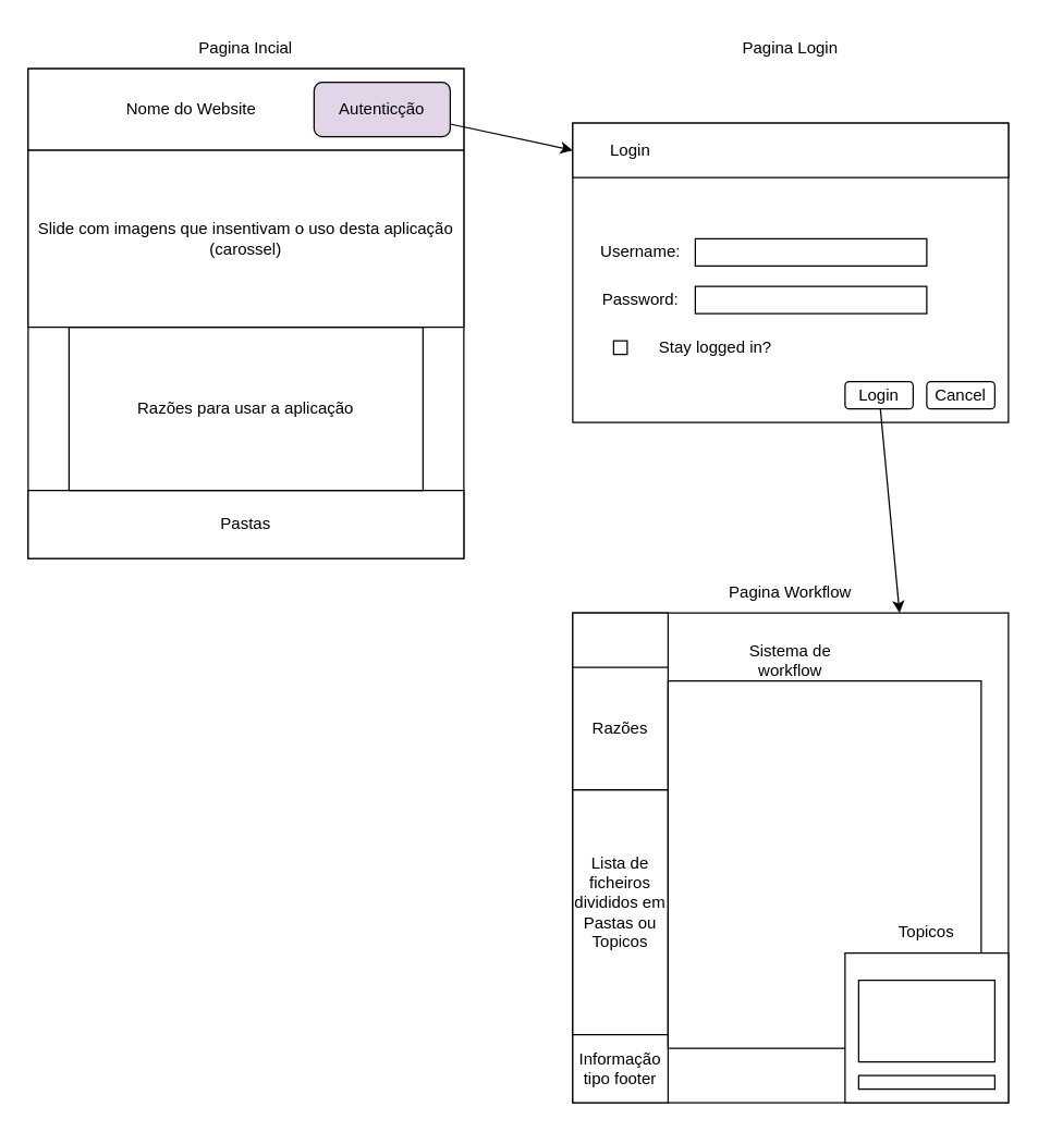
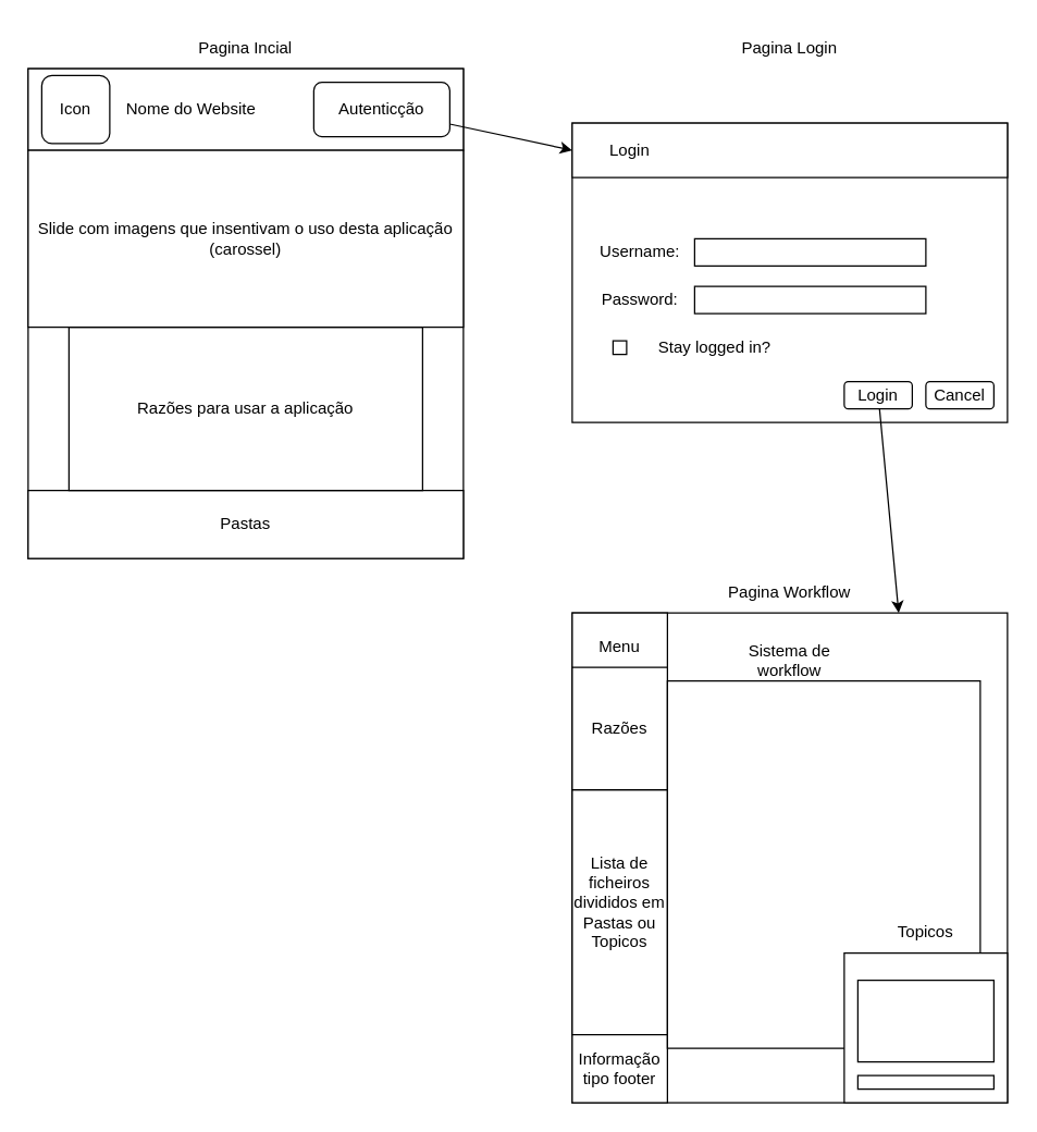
+ <mxCell id="38" value="Icon" style="rounded=1;whiteSpace=wrap;html=1;" vertex="1" parent="1"><mxGeometry x="30" y="55" width="50" height="50" as="geometry" /></mxCell>
- <mxCell id="7" value="Autenticção" style="rounded=1;whiteSpace=wrap;html=1;fillColor=#e1d5e7;" vertex="1" parent="1"><mxGeometry x="230" y="60" width="100" height="40" as="geometry" /></mxCell>
+ <mxCell id="7" value="Autenticção" style="rounded=1;whiteSpace=wrap;html=1;" vertex="1" parent="1"><mxGeometry x="230" y="60" width="100" height="40" as="geometry" /></mxCell>
+ <mxCell id="13" value="Menu" style="text;html=1;align=center;verticalAlign=middle;whiteSpace=wrap;rounded=0;" vertex="1" parent="1"><mxGeometry x="425" y="460" width="60" height="30" as="geometry" /></mxCell>
